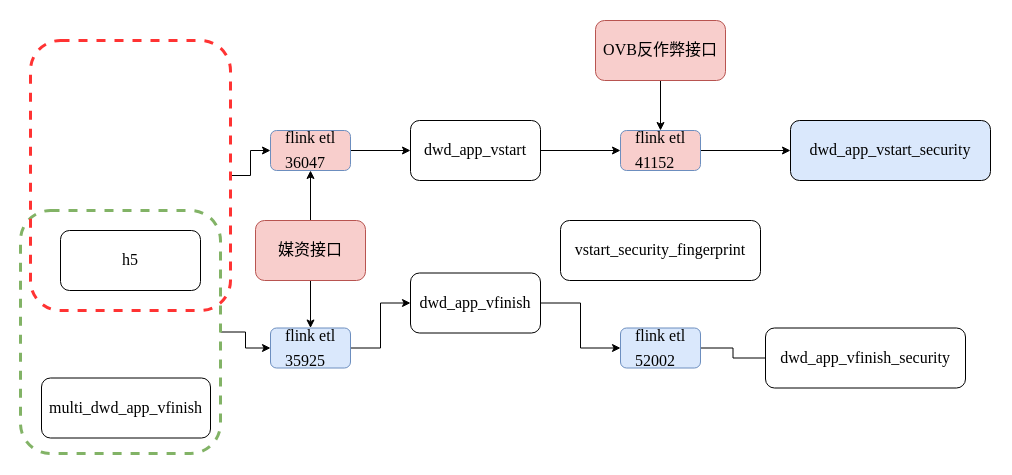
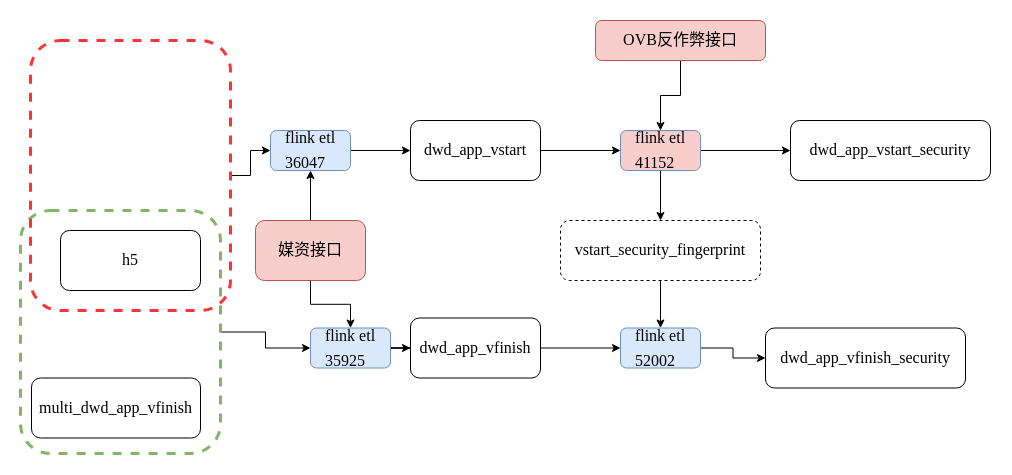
- <mxCell id="24" value="&lt;div style=&quot;font-size: medium; text-align: start;&quot; data-hash=&quot;3e876a85b5d10aff3f8d3b26989310c6&quot; data-version=&quot;3.0.0&quot;&gt;&lt;/div&gt;&lt;div style=&quot;font-size: medium; text-align: start;&quot;&gt;&lt;div class=&quot;document&quot;&gt;&lt;div class=&quot;section&quot;&gt;&lt;p style=&quot;margin: 3pt 0pt; font-family: 等线; font-size: 12pt; line-height: 20.8px;&quot; class=&quot;paragraph text-align-type-left&quot;&gt;OVB反作弊接口&lt;/p&gt;&lt;/div&gt;&lt;/div&gt;&lt;/div&gt;" style="rounded=1;whiteSpace=wrap;html=1;hachureGap=4;fontFamily=Architects Daughter;fontSource=https%3A%2F%2Ffonts.googleapis.com%2Fcss%3Ffamily%3DArchitects%2BDaughter;fontSize=20;fillColor=#f8cecc;strokeColor=#b85450;" vertex="1" parent="1"><mxGeometry x="595" y="20" width="130" height="60" as="geometry" /></mxCell>
+ <mxCell id="24" value="&lt;div style=&quot;font-size: medium; text-align: start;&quot; data-hash=&quot;3e876a85b5d10aff3f8d3b26989310c6&quot; data-version=&quot;3.0.0&quot;&gt;&lt;/div&gt;&lt;div style=&quot;font-size: medium; text-align: start;&quot;&gt;&lt;div class=&quot;document&quot;&gt;&lt;div class=&quot;section&quot;&gt;&lt;p style=&quot;margin: 3pt 0pt; font-family: 等线; font-size: 12pt; line-height: 20.8px;&quot; class=&quot;paragraph text-align-type-left&quot;&gt;OVB反作弊接口&lt;/p&gt;&lt;/div&gt;&lt;/div&gt;&lt;/div&gt;" style="rounded=1;whiteSpace=wrap;html=1;hachureGap=4;fontFamily=Architects Daughter;fontSource=https%3A%2F%2Ffonts.googleapis.com%2Fcss%3Ffamily%3DArchitects%2BDaughter;fontSize=20;fillColor=#f8cecc;strokeColor=#b85450;" vertex="1" parent="1"><mxGeometry x="595" y="20" width="170" height="40" as="geometry" /></mxCell>
- <mxCell id="18" value="&lt;div style=&quot;font-size: medium; text-align: start;&quot; data-hash=&quot;3e876a85b5d10aff3f8d3b26989310c6&quot; data-version=&quot;3.0.0&quot;&gt;&lt;/div&gt;&lt;div style=&quot;font-size: medium; text-align: start;&quot;&gt;&lt;div class=&quot;document&quot;&gt;&lt;div class=&quot;section&quot;&gt;&lt;p style=&quot;margin: 3pt 0pt; font-family: 等线; font-size: 12pt; line-height: 20.8px;&quot; class=&quot;paragraph text-align-type-left&quot;&gt;flink etl&lt;/p&gt;&lt;div data-hash=&quot;96cef91ce78fa11066456db9b1275661&quot; data-version=&quot;3.0.0&quot;&gt;&lt;/div&gt;&lt;div&gt;&lt;div class=&quot;document&quot;&gt;&lt;div class=&quot;section&quot;&gt;&lt;p style=&quot;margin: 3pt 0pt; font-family: 等线; font-size: 12pt; line-height: 20.8px;&quot; class=&quot;paragraph text-align-type-left&quot;&gt;36047&lt;/p&gt;&lt;/div&gt;&lt;/div&gt;&lt;/div&gt;&lt;/div&gt;&lt;/div&gt;&lt;/div&gt;" style="rounded=1;whiteSpace=wrap;html=1;hachureGap=4;fontFamily=Architects Daughter;fontSource=https%3A%2F%2Ffonts.googleapis.com%2Fcss%3Ffamily%3DArchitects%2BDaughter;fontSize=20;fillColor=#f8cecc;strokeColor=#6c8ebf;" vertex="1" parent="1"><mxGeometry y="130" width="80" height="40" as="geometry" x="270" /></mxCell>
+ <mxCell id="18" value="&lt;div style=&quot;font-size: medium; text-align: start;&quot; data-hash=&quot;3e876a85b5d10aff3f8d3b26989310c6&quot; data-version=&quot;3.0.0&quot;&gt;&lt;/div&gt;&lt;div style=&quot;font-size: medium; text-align: start;&quot;&gt;&lt;div class=&quot;document&quot;&gt;&lt;div class=&quot;section&quot;&gt;&lt;p style=&quot;margin: 3pt 0pt; font-family: 等线; font-size: 12pt; line-height: 20.8px;&quot; class=&quot;paragraph text-align-type-left&quot;&gt;flink etl&lt;/p&gt;&lt;div data-hash=&quot;96cef91ce78fa11066456db9b1275661&quot; data-version=&quot;3.0.0&quot;&gt;&lt;/div&gt;&lt;div&gt;&lt;div class=&quot;document&quot;&gt;&lt;div class=&quot;section&quot;&gt;&lt;p style=&quot;margin: 3pt 0pt; font-family: 等线; font-size: 12pt; line-height: 20.8px;&quot; class=&quot;paragraph text-align-type-left&quot;&gt;36047&lt;/p&gt;&lt;/div&gt;&lt;/div&gt;&lt;/div&gt;&lt;/div&gt;&lt;/div&gt;&lt;/div&gt;" style="rounded=1;whiteSpace=wrap;html=1;hachureGap=4;fontFamily=Architects Daughter;fontSource=https%3A%2F%2Ffonts.googleapis.com%2Fcss%3Ffamily%3DArchitects%2BDaughter;fontSize=20;fillColor=#dae8fc;strokeColor=#6c8ebf;" vertex="1" parent="1"><mxGeometry y="130" width="80" height="40" as="geometry" x="270" /></mxCell>
- <mxCell id="10" value="&lt;div style=&quot;font-size: medium; text-align: start;&quot; data-hash=&quot;3e876a85b5d10aff3f8d3b26989310c6&quot; data-version=&quot;3.0.0&quot;&gt;&lt;/div&gt;&lt;div style=&quot;font-size: medium; text-align: start;&quot;&gt;&lt;div class=&quot;document&quot;&gt;&lt;div class=&quot;section&quot;&gt;&lt;p style=&quot;margin: 3pt 0pt; font-family: 等线; font-size: 12pt; line-height: 20.8px;&quot; class=&quot;paragraph text-align-type-left&quot;&gt;dwd_app_vstart_security&lt;/p&gt;&lt;/div&gt;&lt;/div&gt;&lt;/div&gt;" style="rounded=1;whiteSpace=wrap;html=1;hachureGap=4;fontFamily=Architects Daughter;fontSource=https%3A%2F%2Ffonts.googleapis.com%2Fcss%3Ffamily%3DArchitects%2BDaughter;fontSize=20;fillColor=#dae8fc;" vertex="1" parent="1"><mxGeometry x="790" y="120" width="200" height="60" as="geometry" /></mxCell>
+ <mxCell id="10" value="&lt;div style=&quot;font-size: medium; text-align: start;&quot; data-hash=&quot;3e876a85b5d10aff3f8d3b26989310c6&quot; data-version=&quot;3.0.0&quot;&gt;&lt;/div&gt;&lt;div style=&quot;font-size: medium; text-align: start;&quot;&gt;&lt;div class=&quot;document&quot;&gt;&lt;div class=&quot;section&quot;&gt;&lt;p style=&quot;margin: 3pt 0pt; font-family: 等线; font-size: 12pt; line-height: 20.8px;&quot; class=&quot;paragraph text-align-type-left&quot;&gt;dwd_app_vstart_security&lt;/p&gt;&lt;/div&gt;&lt;/div&gt;&lt;/div&gt;" style="rounded=1;whiteSpace=wrap;html=1;hachureGap=4;fontFamily=Architects Daughter;fontSource=https%3A%2F%2Ffonts.googleapis.com%2Fcss%3Ffamily%3DArchitects%2BDaughter;fontSize=20;" vertex="1" parent="1"><mxGeometry x="790" y="120" width="200" height="60" as="geometry" /></mxCell>
+ <mxCell id="13" value="" style="edgeStyle=orthogonalEdgeStyle;rounded=0;hachureGap=4;orthogonalLoop=1;jettySize=auto;html=1;fontFamily=Architects Daughter;fontSource=https%3A%2F%2Ffonts.googleapis.com%2Fcss%3Ffamily%3DArchitects%2BDaughter;fontSize=16;" edge="1" parent="1" source="14" target="26"><mxGeometry relative="1" as="geometry" /></mxCell>
- <mxCell id="26" value="&lt;div style=&quot;font-size: medium; text-align: start;&quot; data-hash=&quot;3e876a85b5d10aff3f8d3b26989310c6&quot; data-version=&quot;3.0.0&quot;&gt;&lt;/div&gt;&lt;div style=&quot;font-size: medium; text-align: start;&quot;&gt;&lt;div class=&quot;document&quot;&gt;&lt;div class=&quot;section&quot;&gt;&lt;p style=&quot;margin: 3pt 0pt; font-family: 等线; font-size: 12pt; line-height: 20.8px;&quot; class=&quot;paragraph text-align-type-left&quot;&gt;vstart_security_fingerprint&lt;/p&gt;&lt;/div&gt;&lt;/div&gt;&lt;/div&gt;" style="rounded=1;whiteSpace=wrap;html=1;hachureGap=4;fontFamily=Architects Daughter;fontSource=https%3A%2F%2Ffonts.googleapis.com%2Fcss%3Ffamily%3DArchitects%2BDaughter;fontSize=20;" vertex="1" parent="1"><mxGeometry x="560" y="220" width="200" height="60" as="geometry" /></mxCell>
+ <mxCell id="26" value="&lt;div style=&quot;font-size: medium; text-align: start;&quot; data-hash=&quot;3e876a85b5d10aff3f8d3b26989310c6&quot; data-version=&quot;3.0.0&quot;&gt;&lt;/div&gt;&lt;div style=&quot;font-size: medium; text-align: start;&quot;&gt;&lt;div class=&quot;document&quot;&gt;&lt;div class=&quot;section&quot;&gt;&lt;p style=&quot;margin: 3pt 0pt; font-family: 等线; font-size: 12pt; line-height: 20.8px;&quot; class=&quot;paragraph text-align-type-left&quot;&gt;vstart_security_fingerprint&lt;/p&gt;&lt;/div&gt;&lt;/div&gt;&lt;/div&gt;" style="rounded=1;whiteSpace=wrap;html=1;hachureGap=4;fontFamily=Architects Daughter;fontSource=https%3A%2F%2Ffonts.googleapis.com%2Fcss%3Ffamily%3DArchitects%2BDaughter;fontSize=20;dashed=1;" vertex="1" parent="1"><mxGeometry x="560" y="220" width="200" height="60" as="geometry" /></mxCell>
+ <mxCell id="25" value="" style="edgeStyle=orthogonalEdgeStyle;rounded=0;hachureGap=4;orthogonalLoop=1;jettySize=auto;html=1;fontFamily=Architects Daughter;fontSource=https%3A%2F%2Ffonts.googleapis.com%2Fcss%3Ffamily%3DArchitects%2BDaughter;fontSize=16;" edge="1" parent="1" source="26" target="16"><mxGeometry relative="1" as="geometry" /></mxCell>
- <mxCell id="9" value="&lt;div style=&quot;font-size: medium; text-align: start;&quot; data-hash=&quot;3e876a85b5d10aff3f8d3b26989310c6&quot; data-version=&quot;3.0.0&quot;&gt;&lt;/div&gt;&lt;div style=&quot;font-size: medium; text-align: start;&quot;&gt;&lt;div class=&quot;document&quot;&gt;&lt;div class=&quot;section&quot;&gt;&lt;p style=&quot;margin: 3pt 0pt; font-family: 等线; font-size: 12pt; line-height: 20.8px;&quot; class=&quot;paragraph text-align-type-left&quot;&gt;dwd_app_vfinish&lt;/p&gt;&lt;/div&gt;&lt;/div&gt;&lt;/div&gt;" style="rounded=1;whiteSpace=wrap;html=1;hachureGap=4;fontFamily=Architects Daughter;fontSource=https%3A%2F%2Ffonts.googleapis.com%2Fcss%3Ffamily%3DArchitects%2BDaughter;fontSize=20;" vertex="1" parent="1"><mxGeometry x="410" y="272.5" width="130" height="60" as="geometry" /></mxCell>
+ <mxCell id="9" value="&lt;div style=&quot;font-size: medium; text-align: start;&quot; data-hash=&quot;3e876a85b5d10aff3f8d3b26989310c6&quot; data-version=&quot;3.0.0&quot;&gt;&lt;/div&gt;&lt;div style=&quot;font-size: medium; text-align: start;&quot;&gt;&lt;div class=&quot;document&quot;&gt;&lt;div class=&quot;section&quot;&gt;&lt;p style=&quot;margin: 3pt 0pt; font-family: 等线; font-size: 12pt; line-height: 20.8px;&quot; class=&quot;paragraph text-align-type-left&quot;&gt;dwd_app_vfinish&lt;/p&gt;&lt;/div&gt;&lt;/div&gt;&lt;/div&gt;" style="rounded=1;whiteSpace=wrap;html=1;hachureGap=4;fontFamily=Architects Daughter;fontSource=https%3A%2F%2Ffonts.googleapis.com%2Fcss%3Ffamily%3DArchitects%2BDaughter;fontSize=20;" vertex="1" parent="1"><mxGeometry x="410" y="317.5" width="130" height="60" as="geometry" /></mxCell>
- <mxCell id="20" value="&lt;div style=&quot;font-size: medium; text-align: start;&quot; data-hash=&quot;3e876a85b5d10aff3f8d3b26989310c6&quot; data-version=&quot;3.0.0&quot;&gt;&lt;/div&gt;&lt;div style=&quot;font-size: medium; text-align: start;&quot;&gt;&lt;div class=&quot;document&quot;&gt;&lt;div class=&quot;section&quot;&gt;&lt;p style=&quot;margin: 3pt 0pt; font-family: 等线; font-size: 12pt; line-height: 20.8px;&quot; class=&quot;paragraph text-align-type-left&quot;&gt;flink etl&lt;/p&gt;&lt;p style=&quot;margin: 3pt 0pt; font-family: 等线; font-size: 12pt; line-height: 20.8px;&quot; class=&quot;paragraph text-align-type-left&quot;&gt;35925&lt;/p&gt;&lt;/div&gt;&lt;/div&gt;&lt;/div&gt;" style="rounded=1;whiteSpace=wrap;html=1;hachureGap=4;fontFamily=Architects Daughter;fontSource=https%3A%2F%2Ffonts.googleapis.com%2Fcss%3Ffamily%3DArchitects%2BDaughter;fontSize=20;fillColor=#dae8fc;strokeColor=#6c8ebf;" vertex="1" parent="1"><mxGeometry y="327.5" width="80" height="40" as="geometry" x="270" /></mxCell>
+ <mxCell id="20" value="&lt;div style=&quot;font-size: medium; text-align: start;&quot; data-hash=&quot;3e876a85b5d10aff3f8d3b26989310c6&quot; data-version=&quot;3.0.0&quot;&gt;&lt;/div&gt;&lt;div style=&quot;font-size: medium; text-align: start;&quot;&gt;&lt;div class=&quot;document&quot;&gt;&lt;div class=&quot;section&quot;&gt;&lt;p style=&quot;margin: 3pt 0pt; font-family: 等线; font-size: 12pt; line-height: 20.8px;&quot; class=&quot;paragraph text-align-type-left&quot;&gt;flink etl&lt;/p&gt;&lt;p style=&quot;margin: 3pt 0pt; font-family: 等线; font-size: 12pt; line-height: 20.8px;&quot; class=&quot;paragraph text-align-type-left&quot;&gt;35925&lt;/p&gt;&lt;/div&gt;&lt;/div&gt;&lt;/div&gt;" style="rounded=1;whiteSpace=wrap;html=1;hachureGap=4;fontFamily=Architects Daughter;fontSource=https%3A%2F%2Ffonts.googleapis.com%2Fcss%3Ffamily%3DArchitects%2BDaughter;fontSize=20;fillColor=#dae8fc;strokeColor=#6c8ebf;" vertex="1" parent="1"><mxGeometry x="310" y="327.5" width="80" height="40" as="geometry" /></mxCell>
- <mxCell id="15" value="" style="edgeStyle=orthogonalEdgeStyle;rounded=0;hachureGap=4;orthogonalLoop=1;jettySize=auto;html=1;fontFamily=Architects Daughter;fontSource=https%3A%2F%2Ffonts.googleapis.com%2Fcss%3Ffamily%3DArchitects%2BDaughter;fontSize=16;endArrow=none;" edge="1" parent="1" source="16" target="11"><mxGeometry relative="1" as="geometry" /></mxCell>
+ <mxCell id="15" value="" style="edgeStyle=orthogonalEdgeStyle;rounded=0;hachureGap=4;orthogonalLoop=1;jettySize=auto;html=1;fontFamily=Architects Daughter;fontSource=https%3A%2F%2Ffonts.googleapis.com%2Fcss%3Ffamily%3DArchitects%2BDaughter;fontSize=16;" edge="1" parent="1" source="16" target="11"><mxGeometry relative="1" as="geometry" /></mxCell>
- <mxCell id="22" value="&lt;div style=&quot;font-size: medium; text-align: start;&quot; data-hash=&quot;3e876a85b5d10aff3f8d3b26989310c6&quot; data-version=&quot;3.0.0&quot;&gt;&lt;/div&gt;&lt;div style=&quot;font-size: medium; text-align: start;&quot;&gt;&lt;div class=&quot;document&quot;&gt;&lt;div class=&quot;section&quot;&gt;&lt;p style=&quot;margin: 3pt 0pt; font-family: 等线; font-size: 12pt; line-height: 20.8px;&quot; class=&quot;paragraph text-align-type-left&quot;&gt;multi_dwd_app_vfinish&lt;/p&gt;&lt;/div&gt;&lt;/div&gt;&lt;/div&gt;" style="rounded=1;whiteSpace=wrap;html=1;hachureGap=4;fontFamily=Architects Daughter;fontSource=https%3A%2F%2Ffonts.googleapis.com%2Fcss%3Ffamily%3DArchitects%2BDaughter;fontSize=20;" vertex="1" parent="1"><mxGeometry x="41" y="377.5" width="169" height="60" as="geometry" /></mxCell>
+ <mxCell id="22" value="&lt;div style=&quot;font-size: medium; text-align: start;&quot; data-hash=&quot;3e876a85b5d10aff3f8d3b26989310c6&quot; data-version=&quot;3.0.0&quot;&gt;&lt;/div&gt;&lt;div style=&quot;font-size: medium; text-align: start;&quot;&gt;&lt;div class=&quot;document&quot;&gt;&lt;div class=&quot;section&quot;&gt;&lt;p style=&quot;margin: 3pt 0pt; font-family: 等线; font-size: 12pt; line-height: 20.8px;&quot; class=&quot;paragraph text-align-type-left&quot;&gt;multi_dwd_app_vfinish&lt;/p&gt;&lt;/div&gt;&lt;/div&gt;&lt;/div&gt;" style="rounded=1;whiteSpace=wrap;html=1;hachureGap=4;fontFamily=Architects Daughter;fontSource=https%3A%2F%2Ffonts.googleapis.com%2Fcss%3Ffamily%3DArchitects%2BDaughter;fontSize=20;" vertex="1" parent="1"><mxGeometry x="31" y="377.5" width="169" height="60" as="geometry" /></mxCell>
